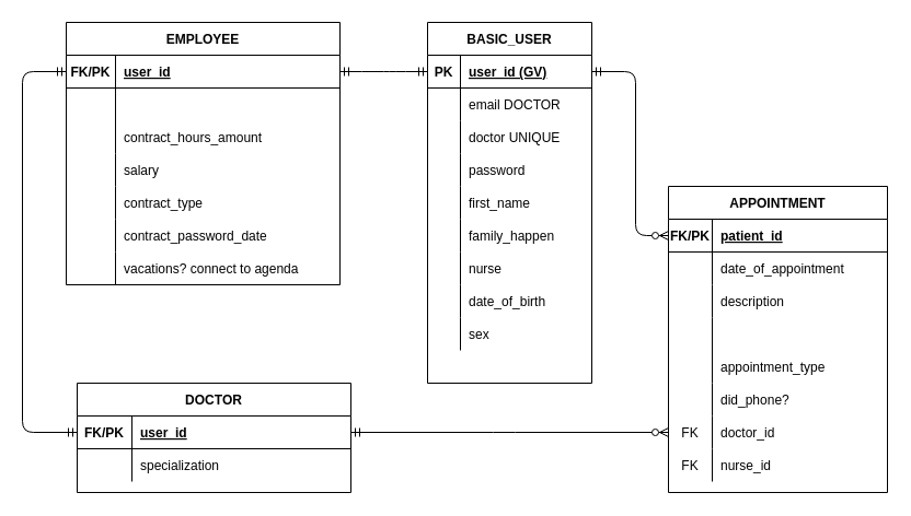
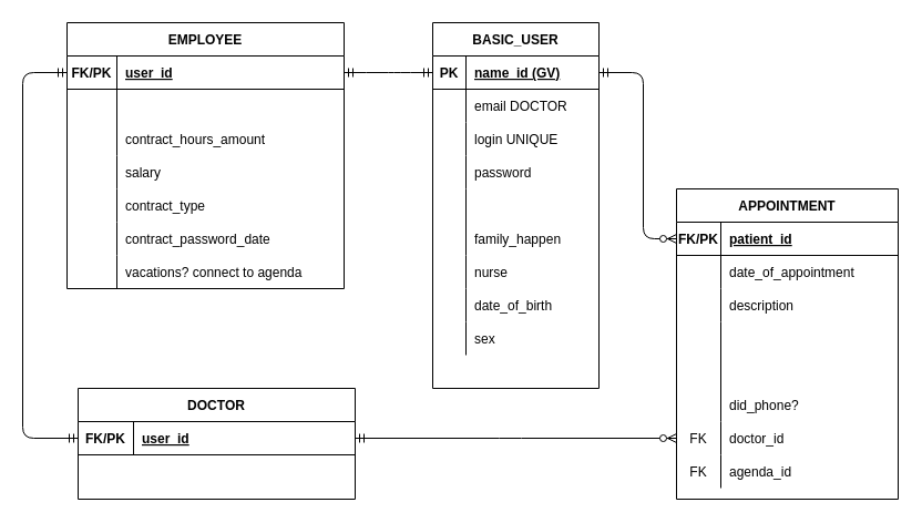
- <mxCell id="12" value="user_id (GV)" style="shape=partialRectangle;overflow=hidden;connectable=0;fillColor=none;top=0;left=0;bottom=0;right=0;align=left;spacingLeft=6;fontStyle=5;" parent="10" vertex="1"><mxGeometry x="30" width="120" height="30" as="geometry" /></mxCell>
+ <mxCell id="12" value="name_id (GV)" style="shape=partialRectangle;overflow=hidden;connectable=0;fillColor=none;top=0;left=0;bottom=0;right=0;align=left;spacingLeft=6;fontStyle=5;" parent="10" vertex="1"><mxGeometry x="30" width="120" height="30" as="geometry" /></mxCell>
- <mxCell id="18" value="doctor UNIQUE" style="shape=partialRectangle;overflow=hidden;connectable=0;fillColor=none;top=0;left=0;bottom=0;right=0;align=left;spacingLeft=6;" parent="16" vertex="1"><mxGeometry x="30" width="120" height="30" as="geometry" /></mxCell>
+ <mxCell id="18" value="login UNIQUE" style="shape=partialRectangle;overflow=hidden;connectable=0;fillColor=none;top=0;left=0;bottom=0;right=0;align=left;spacingLeft=6;" parent="16" vertex="1"><mxGeometry x="30" width="120" height="30" as="geometry" /></mxCell>
- <mxCell id="24" value="first_name" style="shape=partialRectangle;overflow=hidden;connectable=0;fillColor=none;top=0;left=0;bottom=0;right=0;align=left;spacingLeft=6;" parent="22" vertex="1"><mxGeometry x="30" width="120" height="30" as="geometry" /></mxCell>
- <mxCell id="54" value="appointment_type" style="shape=partialRectangle;connectable=0;fillColor=none;top=0;left=0;bottom=0;right=0;align=left;spacingLeft=6;overflow=hidden;" vertex="1" parent="52"><mxGeometry x="40" width="160" height="30" as="geometry" /></mxCell>
- <mxCell id="8" value="specialization" style="shape=partialRectangle;overflow=hidden;connectable=0;fillColor=none;top=0;left=0;bottom=0;right=0;align=left;spacingLeft=6;" parent="6" vertex="1"><mxGeometry x="50" width="200" height="30" as="geometry" /></mxCell>
- <mxCell id="63" value="nurse_id" style="shape=partialRectangle;connectable=0;fillColor=none;top=0;left=0;bottom=0;right=0;align=left;spacingLeft=6;overflow=hidden;" vertex="1" parent="61"><mxGeometry x="40" width="160" height="30" as="geometry" /></mxCell>
+ <mxCell id="63" value="agenda_id" style="shape=partialRectangle;connectable=0;fillColor=none;top=0;left=0;bottom=0;right=0;align=left;spacingLeft=6;overflow=hidden;" vertex="1" parent="61"><mxGeometry x="40" width="160" height="30" as="geometry" /></mxCell>
